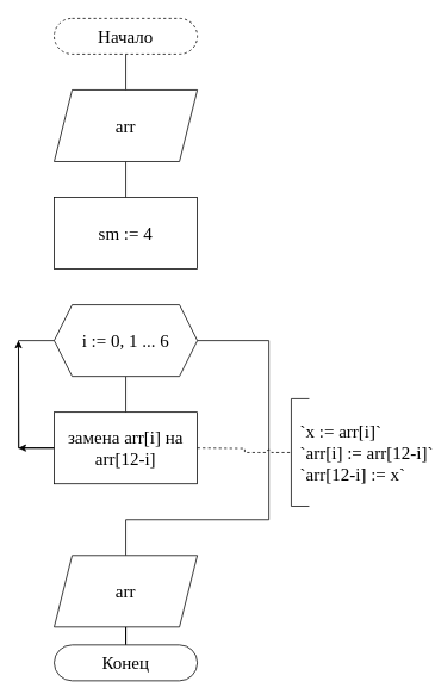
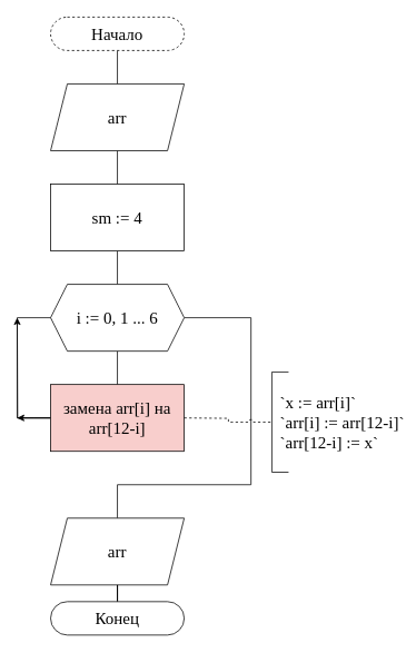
+ <mxCell id="6" style="edgeStyle=orthogonalEdgeStyle;rounded=0;orthogonalLoop=1;jettySize=auto;html=1;exitX=0.5;exitY=1;exitDx=0;exitDy=0;entryX=0.5;entryY=0;entryDx=0;entryDy=0;endArrow=none;endFill=0;fontFamily=Times New Roman;fontStyle=0;fontSize=20;" parent="1" source="7" target="10" edge="1"><mxGeometry relative="1" as="geometry" /></mxCell>
- <mxCell id="14" value="замена arr[i] на arr[12-i]" style="rounded=0;whiteSpace=wrap;html=1;fontFamily=Times New Roman;fontStyle=0;fontSize=20;" parent="1" vertex="1"><mxGeometry x="60" y="460" width="160" height="80" as="geometry" /></mxCell>
+ <mxCell id="14" value="замена arr[i] на arr[12-i]" style="rounded=0;whiteSpace=wrap;html=1;fontFamily=Times New Roman;fontStyle=0;fontSize=20;fillColor=#f8cecc;" parent="1" vertex="1"><mxGeometry x="60" y="460" width="160" height="80" as="geometry" /></mxCell>
